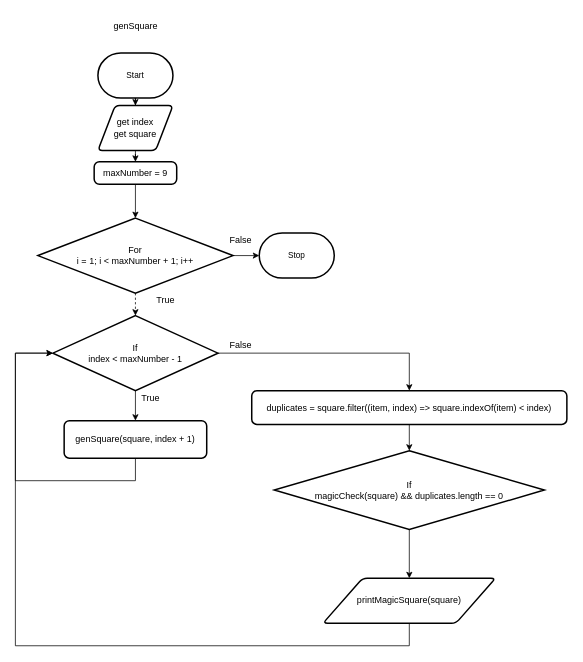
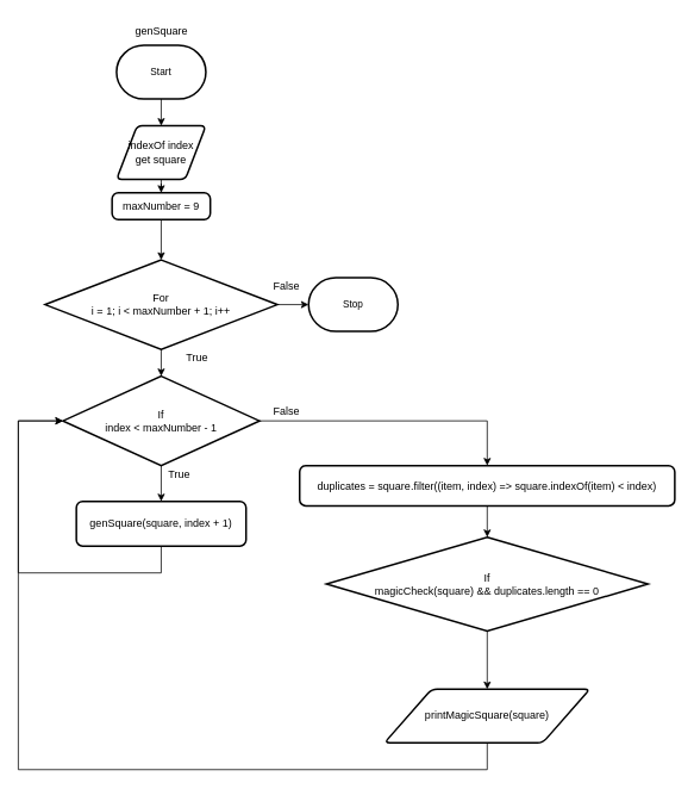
- <mxCell id="3" value="Start" style="strokeWidth=2;html=1;shape=mxgraph.flowchart.terminator;whiteSpace=wrap;fontFamily=Helvetica;fontSize=11;fontColor=default;" parent="1" vertex="1"><mxGeometry x="130" y="70" width="100" height="60" as="geometry" /></mxCell>
+ <mxCell id="3" value="Start" style="strokeWidth=2;html=1;shape=mxgraph.flowchart.terminator;whiteSpace=wrap;fontFamily=Helvetica;fontSize=11;fontColor=default;" parent="1" vertex="1"><mxGeometry x="130" y="50" width="100" height="60" as="geometry" /></mxCell>
- <mxCell id="10" value="get index&lt;br style=&quot;border-color: var(--border-color);&quot;&gt;get square" style="shape=parallelogram;html=1;strokeWidth=2;perimeter=parallelogramPerimeter;whiteSpace=wrap;rounded=1;arcSize=12;size=0.23;" vertex="1" parent="1"><mxGeometry x="130" y="140" width="100" height="60" as="geometry" /></mxCell>
+ <mxCell id="10" value="indexOf index&lt;br style=&quot;border-color: var(--border-color);&quot;&gt;get square" style="shape=parallelogram;html=1;strokeWidth=2;perimeter=parallelogramPerimeter;whiteSpace=wrap;rounded=1;arcSize=12;size=0.23;" vertex="1" parent="1"><mxGeometry x="130" y="140" width="100" height="60" as="geometry" /></mxCell>
- <mxCell id="4" style="edgeStyle=orthogonalEdgeStyle;rounded=0;html=1;entryX=0.5;entryY=0;entryDx=0;entryDy=0;entryPerimeter=0;dashed=1;" edge="1" parent="1" source="6" target="13"><mxGeometry relative="1" as="geometry" /></mxCell>
+ <mxCell id="4" style="edgeStyle=orthogonalEdgeStyle;rounded=0;html=1;entryX=0.5;entryY=0;entryDx=0;entryDy=0;entryPerimeter=0;" edge="1" parent="1" source="6" target="13"><mxGeometry relative="1" as="geometry" /></mxCell>
